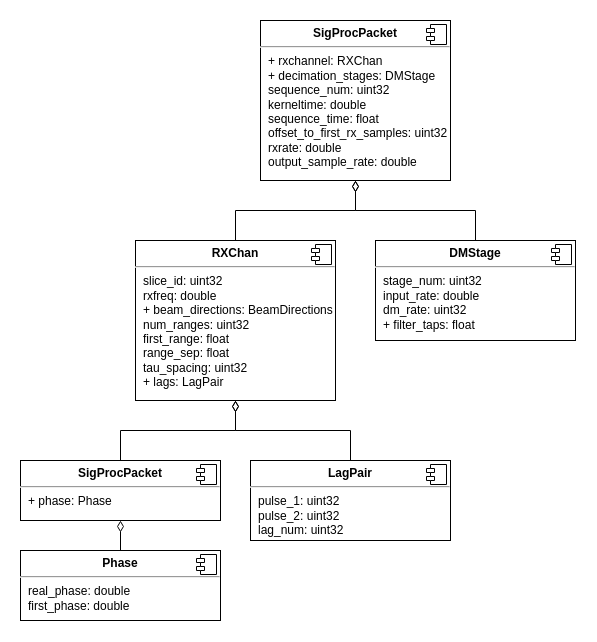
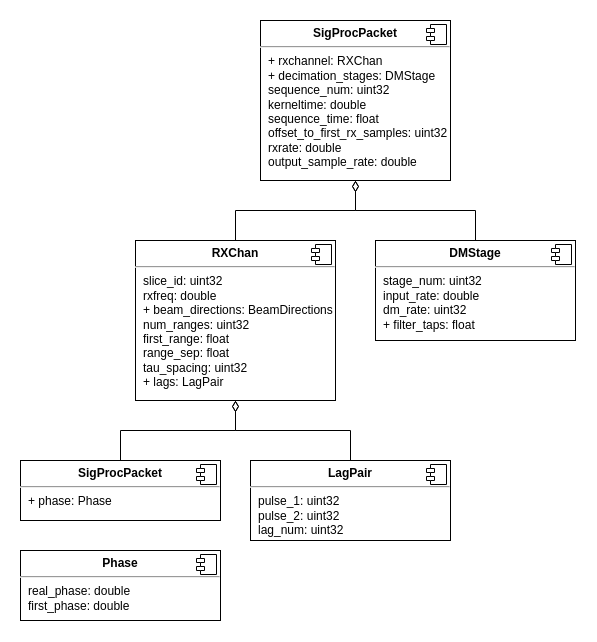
- <mxCell id="10" style="edgeStyle=orthogonalEdgeStyle;rounded=0;orthogonalLoop=1;jettySize=auto;html=1;exitX=0.5;exitY=0;exitDx=0;exitDy=0;entryX=0.5;entryY=1;entryDx=0;entryDy=0;endSize=9;endArrow=diamondThin;endFill=0;" edge="1" parent="1" source="11" target="8"><mxGeometry relative="1" as="geometry" /></mxCell>
